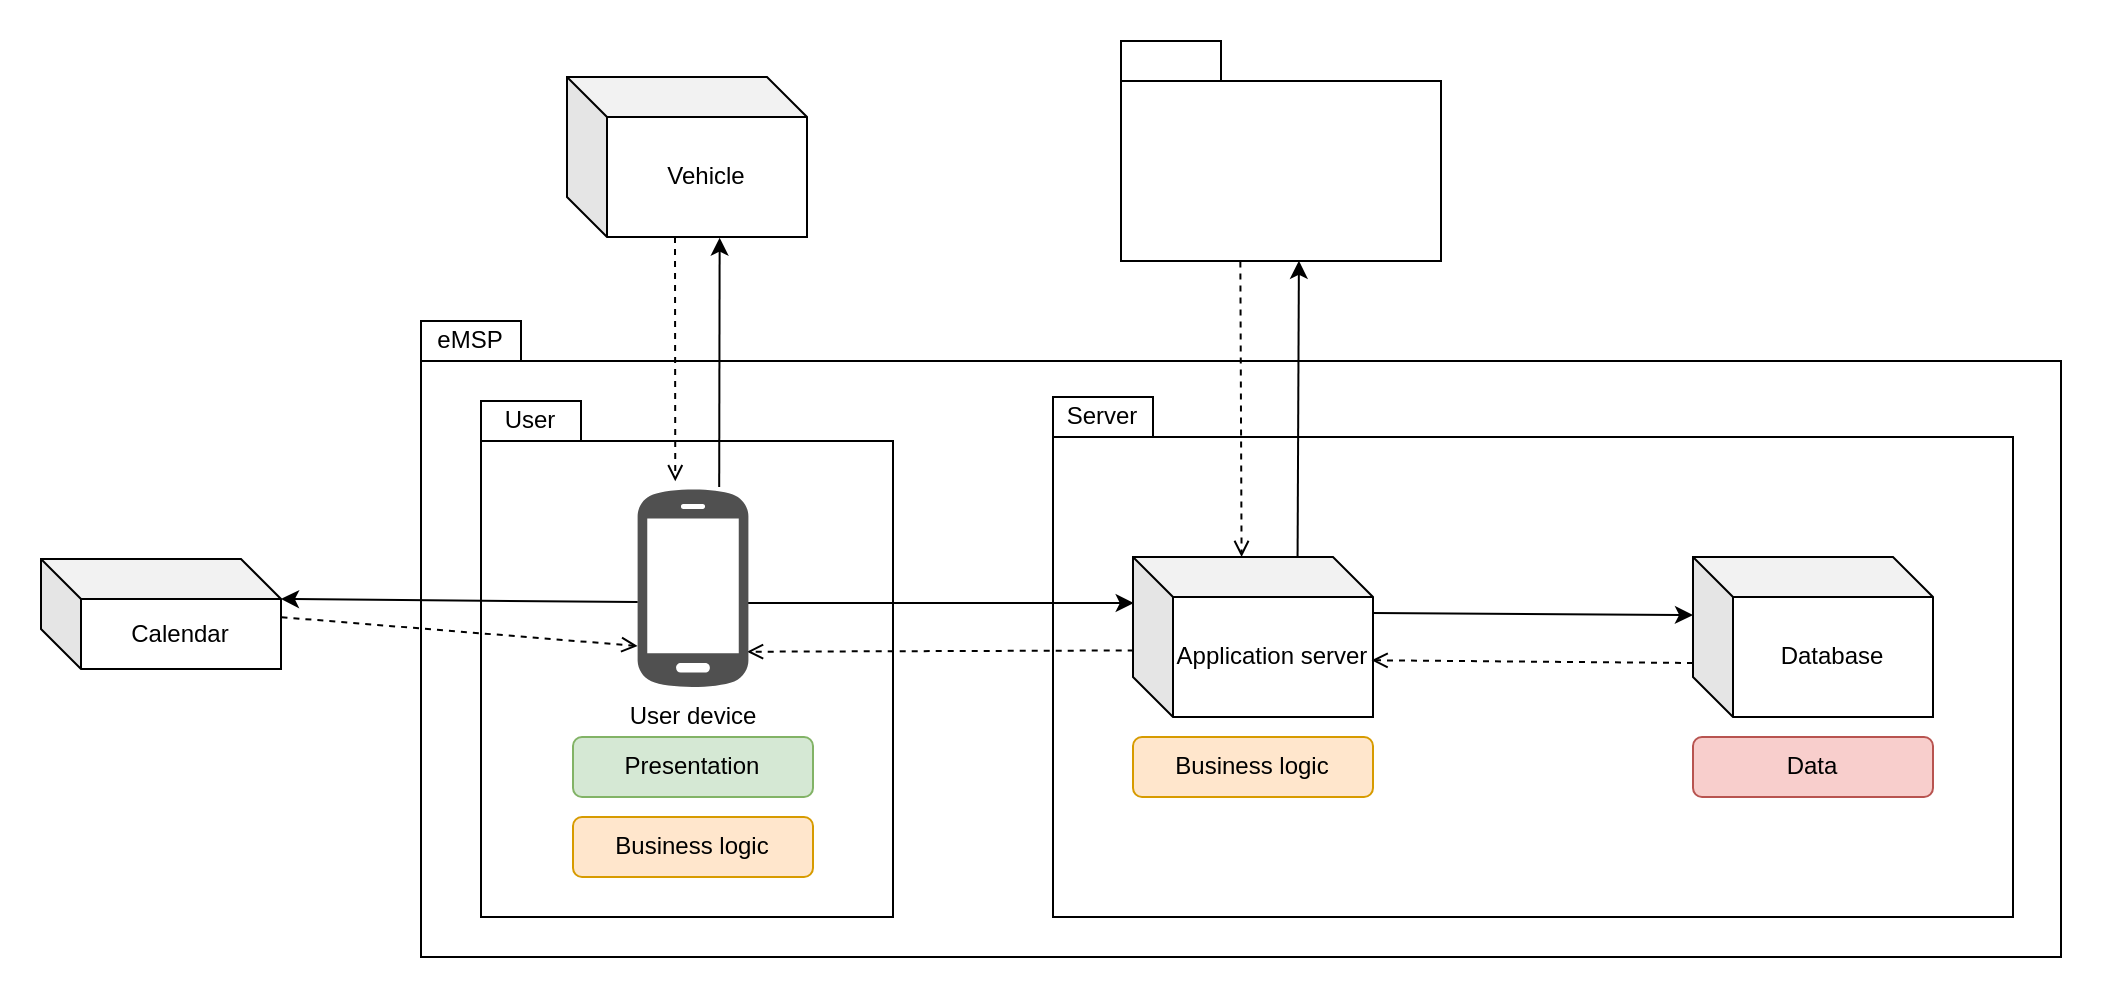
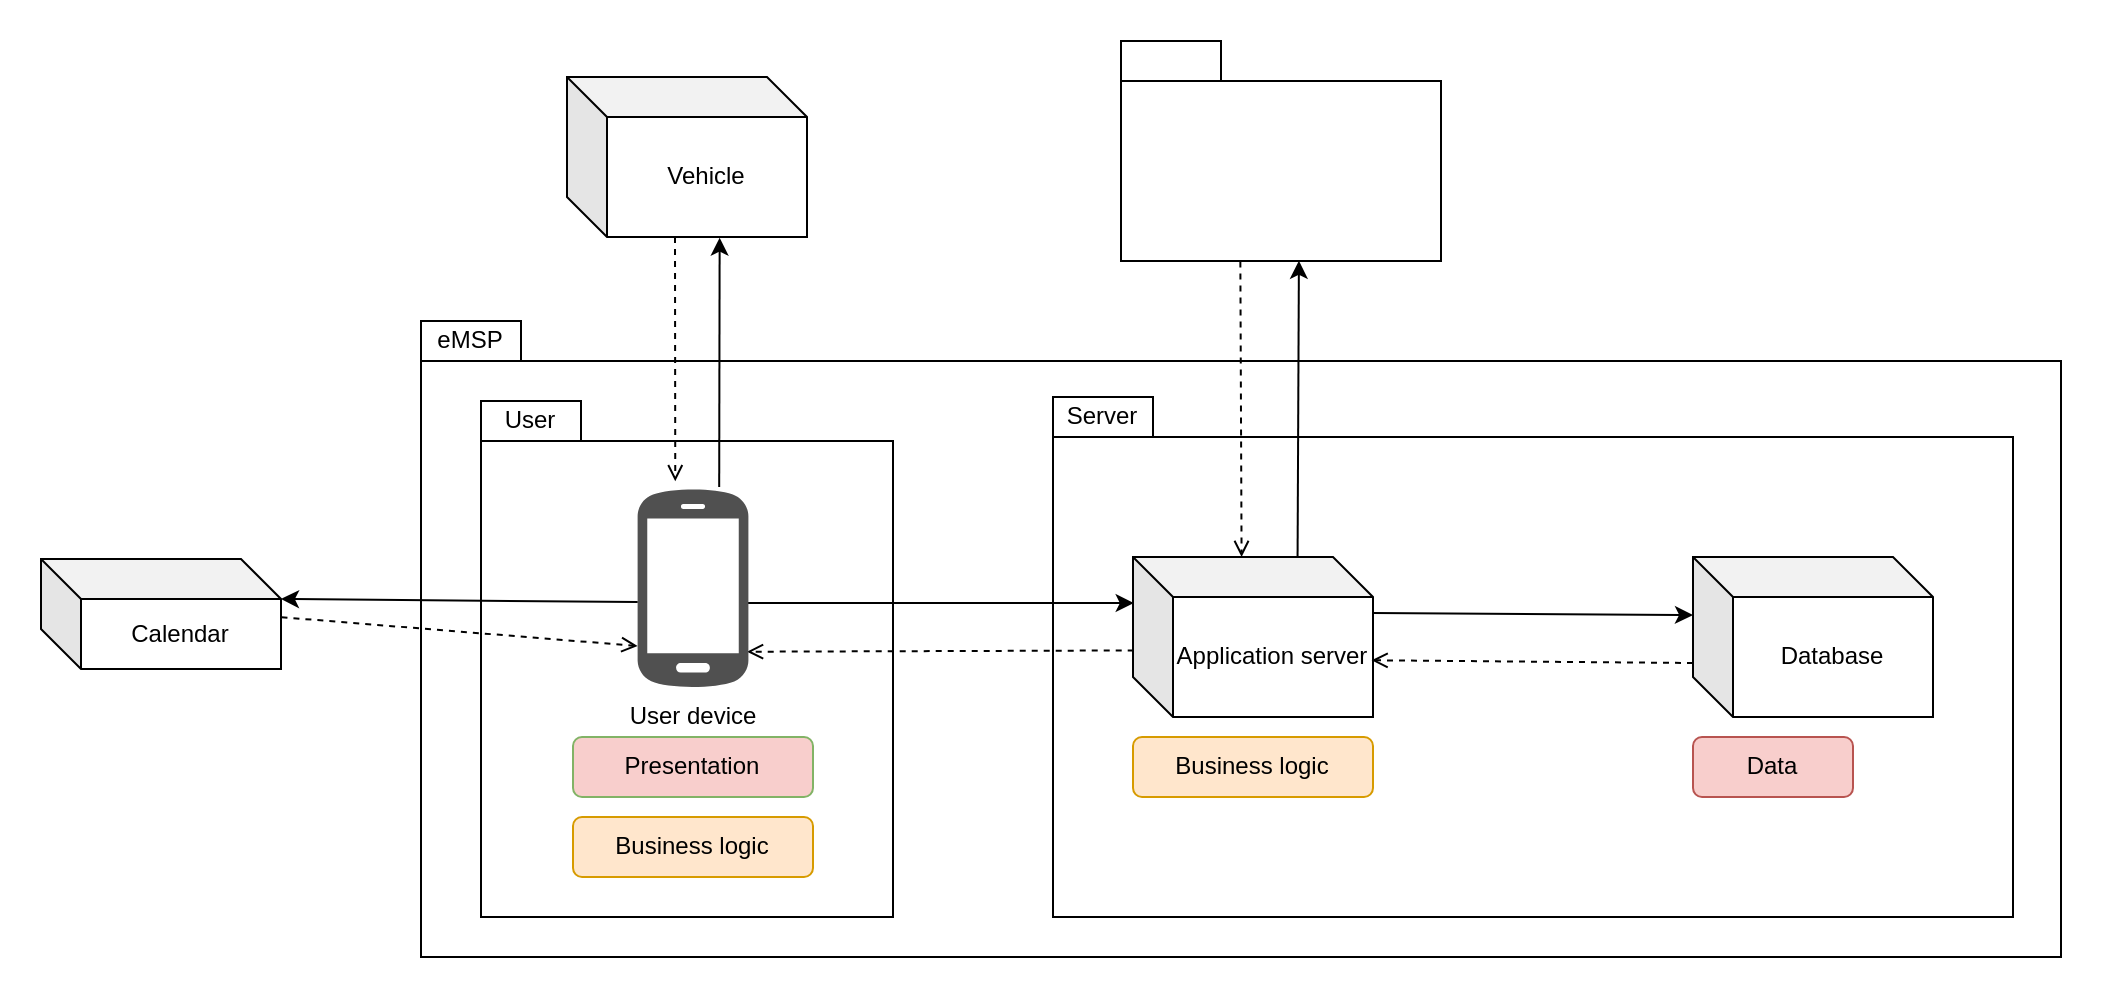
- <mxCell id="16" value="Presentation" style="rounded=1;whiteSpace=wrap;html=1;fillColor=#d5e8d4;strokeColor=#82b366;" parent="1" vertex="1"><mxGeometry x="286" y="368" width="120" height="30" as="geometry" /></mxCell>
+ <mxCell id="16" value="Presentation" style="rounded=1;whiteSpace=wrap;html=1;fillColor=#f8cecc;strokeColor=#82b366;" parent="1" vertex="1"><mxGeometry x="286" y="368" width="120" height="30" as="geometry" /></mxCell>
- <mxCell id="14" value="Data" style="rounded=1;whiteSpace=wrap;html=1;fillColor=#f8cecc;strokeColor=#b85450;" parent="1" vertex="1"><mxGeometry x="846" y="368" width="120" height="30" as="geometry" /></mxCell>
+ <mxCell id="14" value="Data" style="rounded=1;whiteSpace=wrap;html=1;fillColor=#f8cecc;strokeColor=#b85450;" parent="1" vertex="1"><mxGeometry x="846" y="368" width="80" height="30" as="geometry" /></mxCell>
